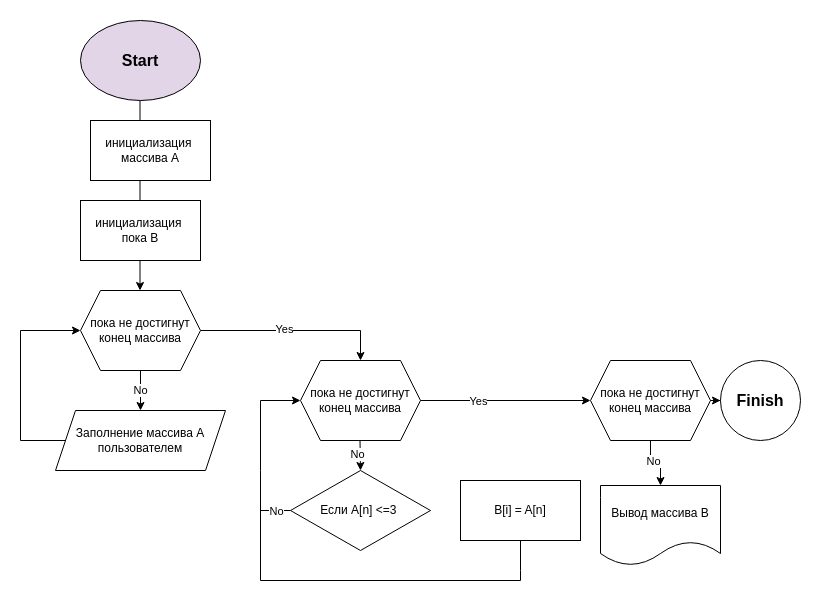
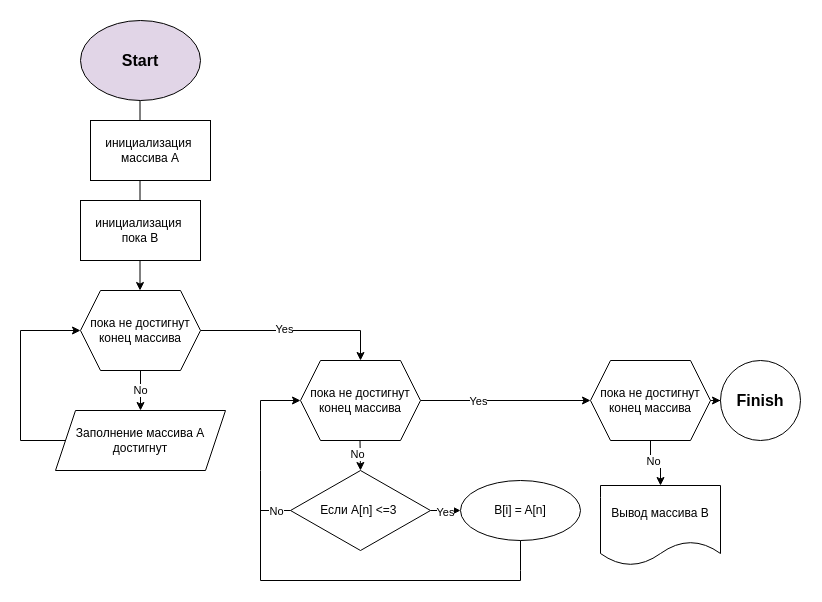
- <mxCell id="11" value="Заполнение массива А пользователем" style="shape=parallelogram;perimeter=parallelogramPerimeter;whiteSpace=wrap;html=1;fixedSize=1;" vertex="1" parent="1"><mxGeometry x="55" y="410" width="170" height="60" as="geometry" /></mxCell>
+ <mxCell id="11" value="Заполнение массива А достигнут" style="shape=parallelogram;perimeter=parallelogramPerimeter;whiteSpace=wrap;html=1;fixedSize=1;" vertex="1" parent="1"><mxGeometry x="55" y="410" width="170" height="60" as="geometry" /></mxCell>
+ <mxCell id="17" value="" style="edgeStyle=orthogonalEdgeStyle;rounded=0;orthogonalLoop=1;jettySize=auto;html=1;" edge="1" parent="1" source="19" target="20"><mxGeometry relative="1" as="geometry" /></mxCell>
+ <mxCell id="18" value="Yes" style="edgeLabel;html=1;align=center;verticalAlign=middle;resizable=0;points=[];" vertex="1" connectable="0" parent="17"><mxGeometry x="0.36" y="-1" relative="1" as="geometry"><mxPoint as="offset" /></mxGeometry></mxCell>
- <mxCell id="20" value="B[i] = A[n]" style="whiteSpace=wrap;html=1;" vertex="1" parent="1"><mxGeometry x="460" y="480" width="120" height="60" as="geometry" /></mxCell>
+ <mxCell id="20" value="B[i] = A[n]" style="ellipse;whiteSpace=wrap;html=1;" vertex="1" parent="1"><mxGeometry x="460" y="480" width="120" height="60" as="geometry" /></mxCell>
